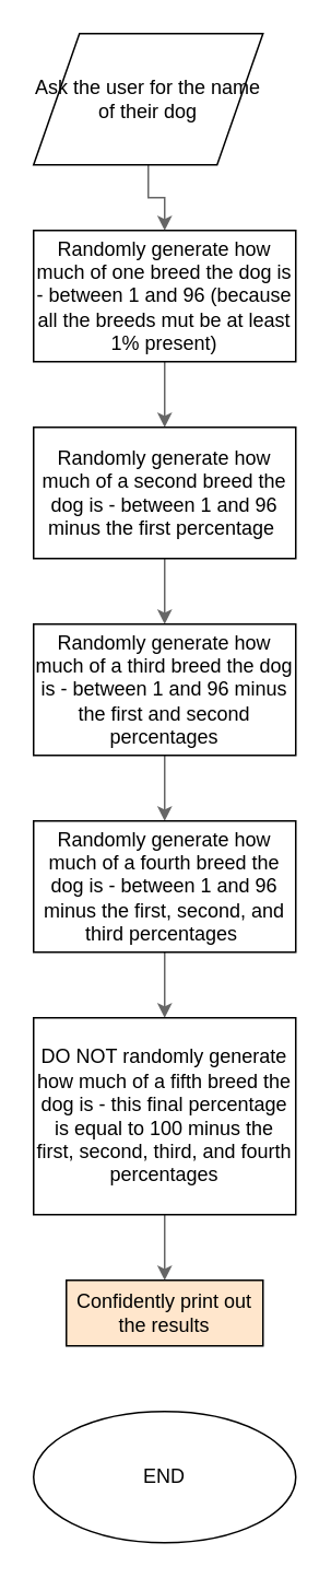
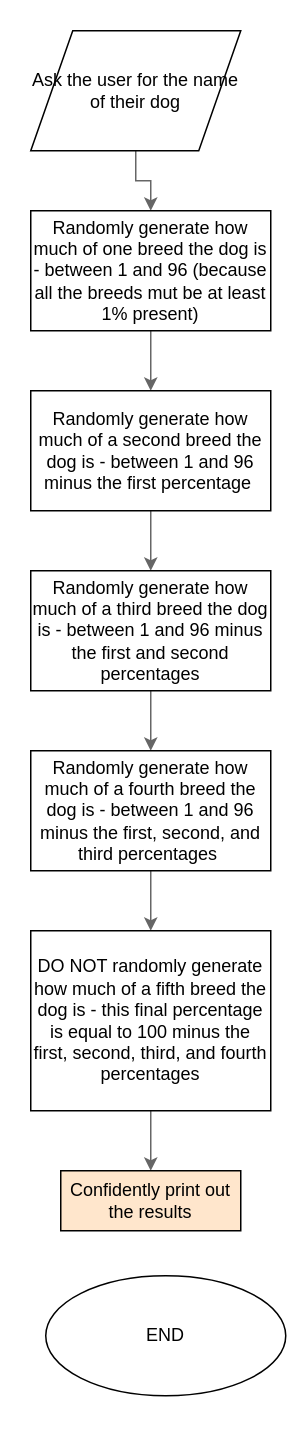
- <mxCell id="15" value="END" style="ellipse;whiteSpace=wrap;html=1;" vertex="1" parent="1"><mxGeometry x="20" y="860" width="160" height="80" as="geometry" /></mxCell>
+ <mxCell id="15" value="END" style="ellipse;whiteSpace=wrap;html=1;" vertex="1" parent="1"><mxGeometry x="30" y="850" width="160" height="80" as="geometry" /></mxCell>
